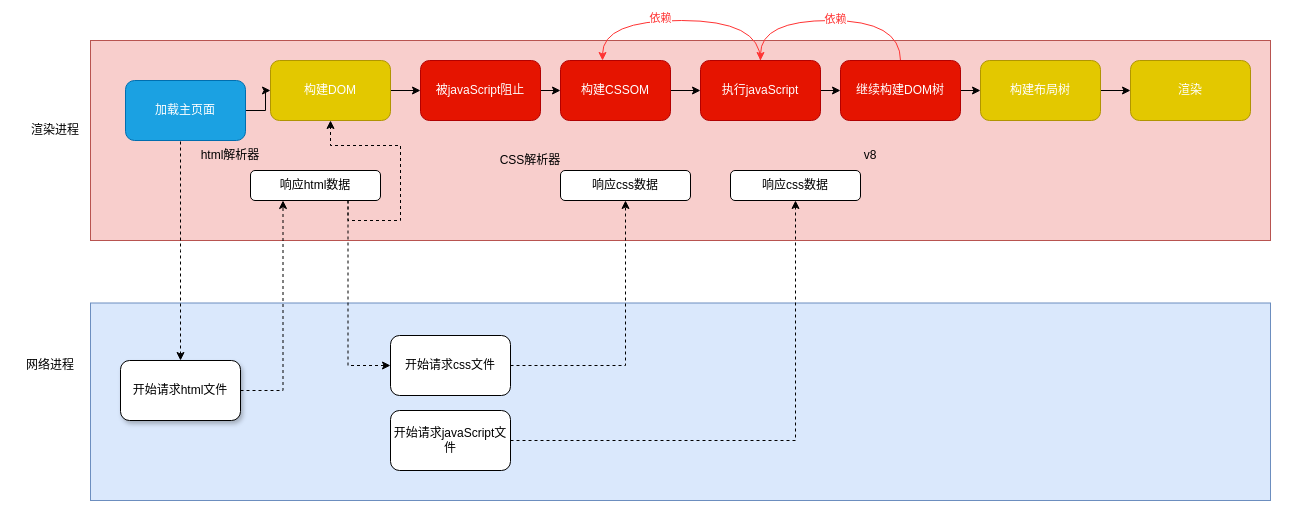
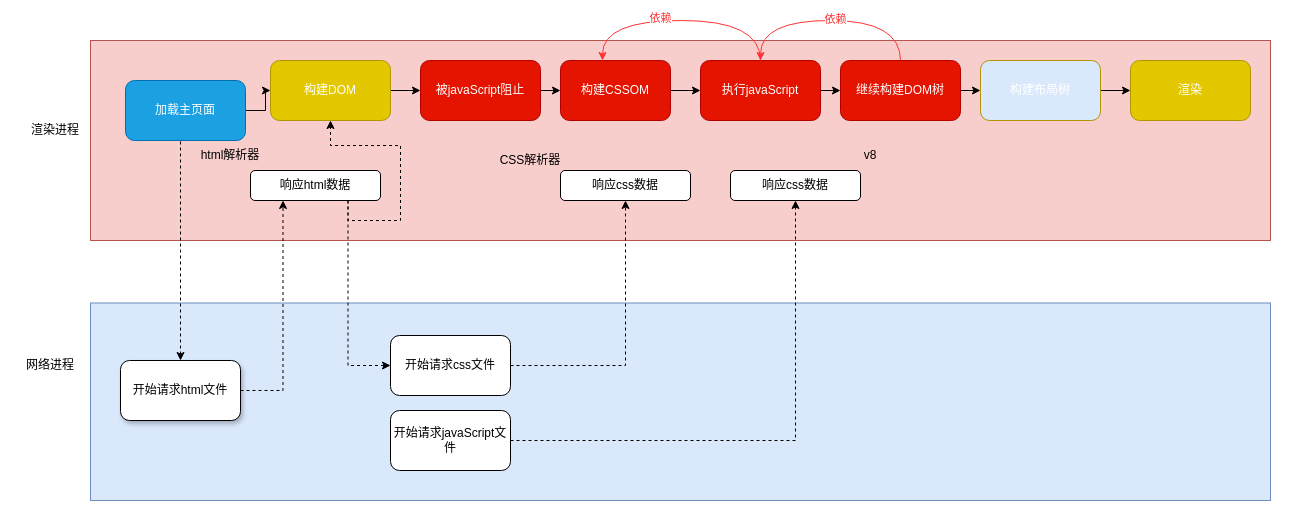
- <mxCell id="34" value="构建布局树" style="rounded=1;whiteSpace=wrap;html=1;shadow=0;fillColor=#e3c800;strokeColor=#B09500;fontColor=#ffffff;" vertex="1" parent="1"><mxGeometry x="980" y="60" width="120" height="60" as="geometry" /></mxCell>
+ <mxCell id="34" value="构建布局树" style="rounded=1;whiteSpace=wrap;html=1;shadow=0;fillColor=#dae8fc;strokeColor=#B09500;fontColor=#ffffff;" vertex="1" parent="1"><mxGeometry x="980" y="60" width="120" height="60" as="geometry" /></mxCell>
